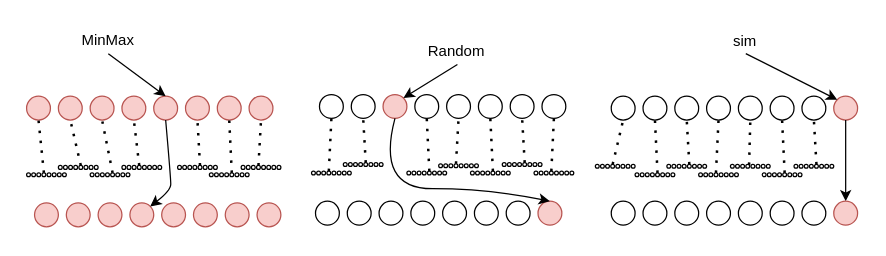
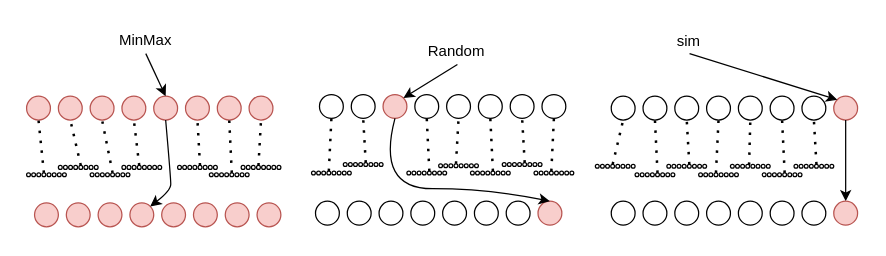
- <mxCell id="3" value="MinMax" style="text;html=1;align=center;verticalAlign=middle;whiteSpace=wrap;rounded=0;" vertex="1" parent="1"><mxGeometry x="66.909" y="22" width="38.182" height="20.455" as="geometry" /></mxCell>
+ <mxCell id="3" value="MinMax" style="text;html=1;align=center;verticalAlign=middle;whiteSpace=wrap;rounded=0;" vertex="1" parent="1"><mxGeometry x="96.909" y="22" width="38.182" height="20.455" as="geometry" /></mxCell>
- <mxCell id="261" value="&lt;div style=&quot;line-height: 100%;&quot; align=&quot;center&quot;&gt;sim&lt;/div&gt;" style="text;html=1;align=center;verticalAlign=middle;whiteSpace=wrap;rounded=0;" vertex="1" parent="1"><mxGeometry x="551.45" y="22" width="90" height="20.45" as="geometry" /></mxCell>
+ <mxCell id="261" value="&lt;div style=&quot;line-height: 100%;&quot; align=&quot;center&quot;&gt;sim&lt;/div&gt;" style="text;html=1;align=center;verticalAlign=middle;whiteSpace=wrap;rounded=0;" vertex="1" parent="1"><mxGeometry x="506.45" y="22" width="90" height="20.45" as="geometry" /></mxCell>
